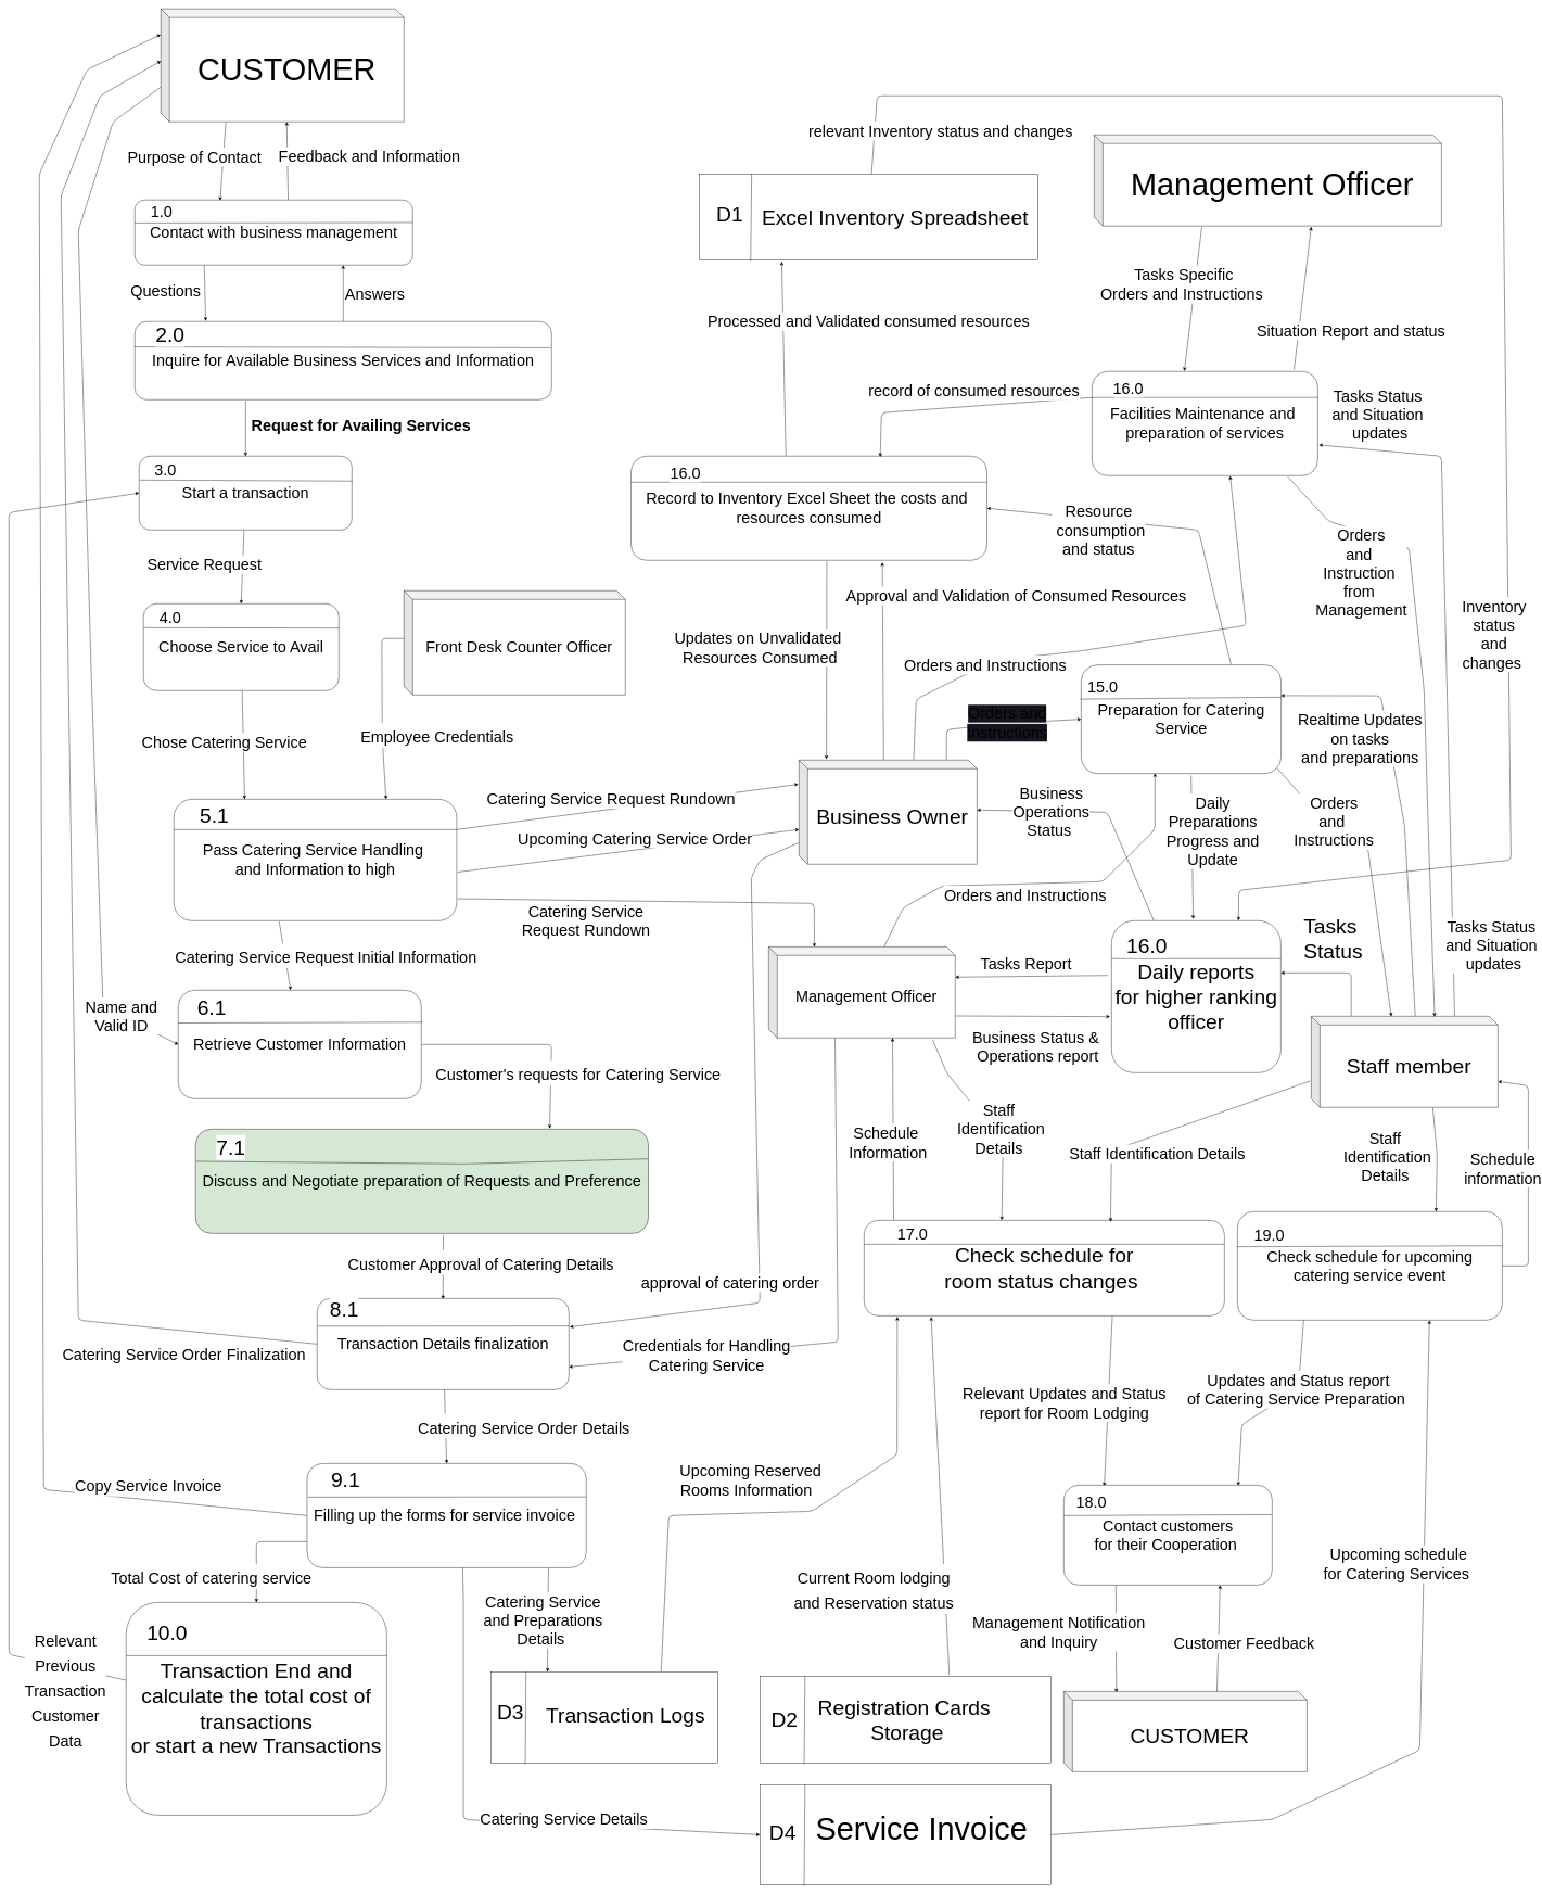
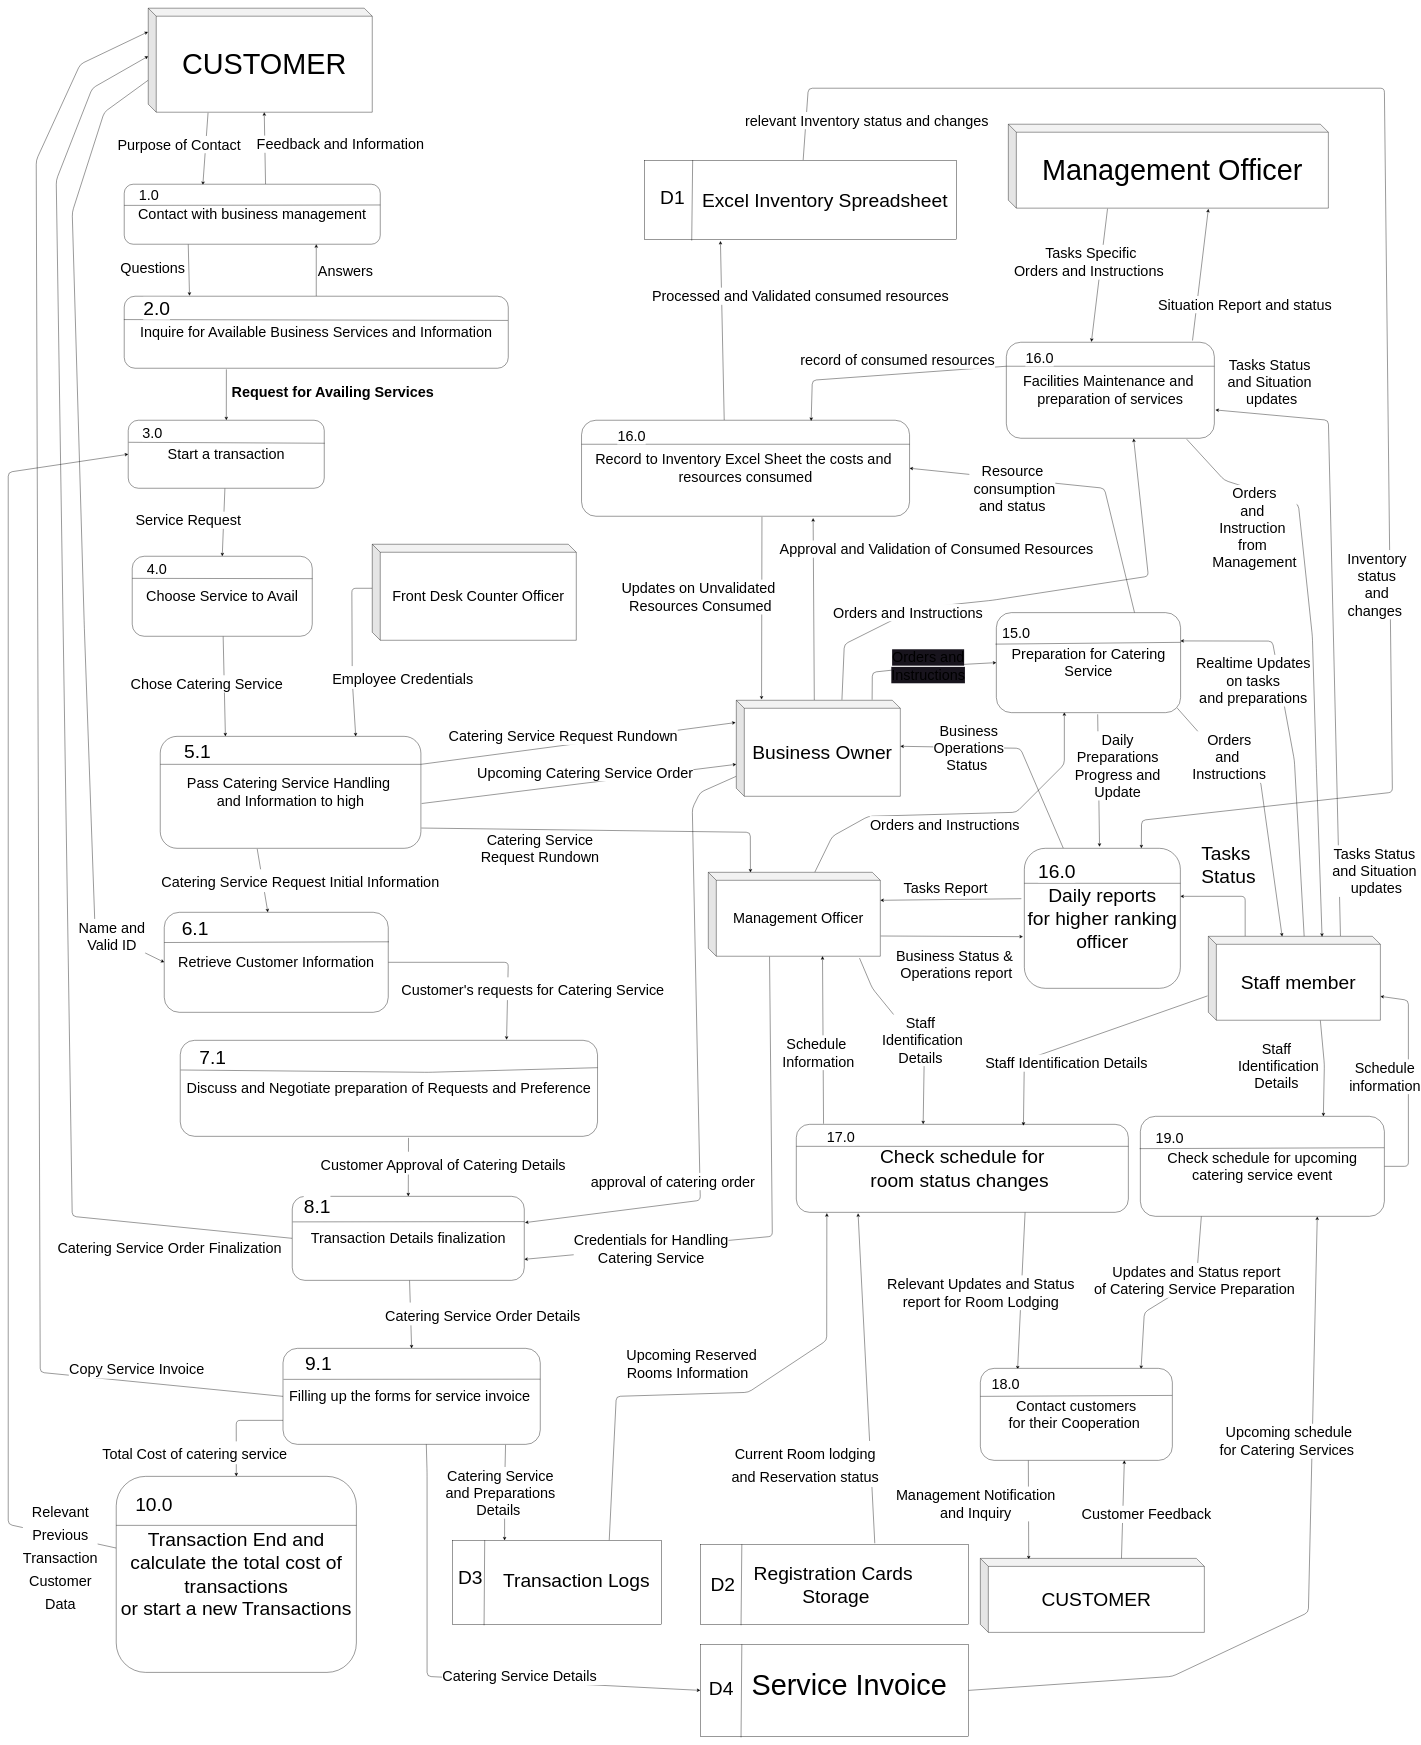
- <mxCell id="51" value="&lt;font style=&quot;font-size: 36px;&quot;&gt;Discuss and Negotiate preparation of&amp;nbsp;Requests and Preference &lt;br&gt;&lt;/font&gt;" style="rounded=1;whiteSpace=wrap;html=1;fontSize=24;fillColor=#d5e8d4;" parent="1" vertex="1"><mxGeometry x="450" y="2600" width="1043.12" height="240" as="geometry" /></mxCell>
+ <mxCell id="51" value="&lt;font style=&quot;font-size: 36px;&quot;&gt;Discuss and Negotiate preparation of&amp;nbsp;Requests and Preference &lt;br&gt;&lt;/font&gt;" style="rounded=1;whiteSpace=wrap;html=1;fontSize=24;" parent="1" vertex="1"><mxGeometry x="450" y="2600" width="1043.12" height="240" as="geometry" /></mxCell>
- <mxCell id="49" style="edgeStyle=none;html=1;entryX=0.5;entryY=0;entryDx=0;entryDy=0;fontSize=48;exitX=0.547;exitY=1.016;exitDx=0;exitDy=0;exitPerimeter=0;endArrow=diamond;" edge="1" parent="1" source="51" target="69"><mxGeometry relative="1" as="geometry" /></mxCell>
+ <mxCell id="49" style="edgeStyle=none;html=1;entryX=0.5;entryY=0;entryDx=0;entryDy=0;fontSize=48;exitX=0.547;exitY=1.016;exitDx=0;exitDy=0;exitPerimeter=0;" edge="1" parent="1" source="51" target="69"><mxGeometry relative="1" as="geometry" /></mxCell>
